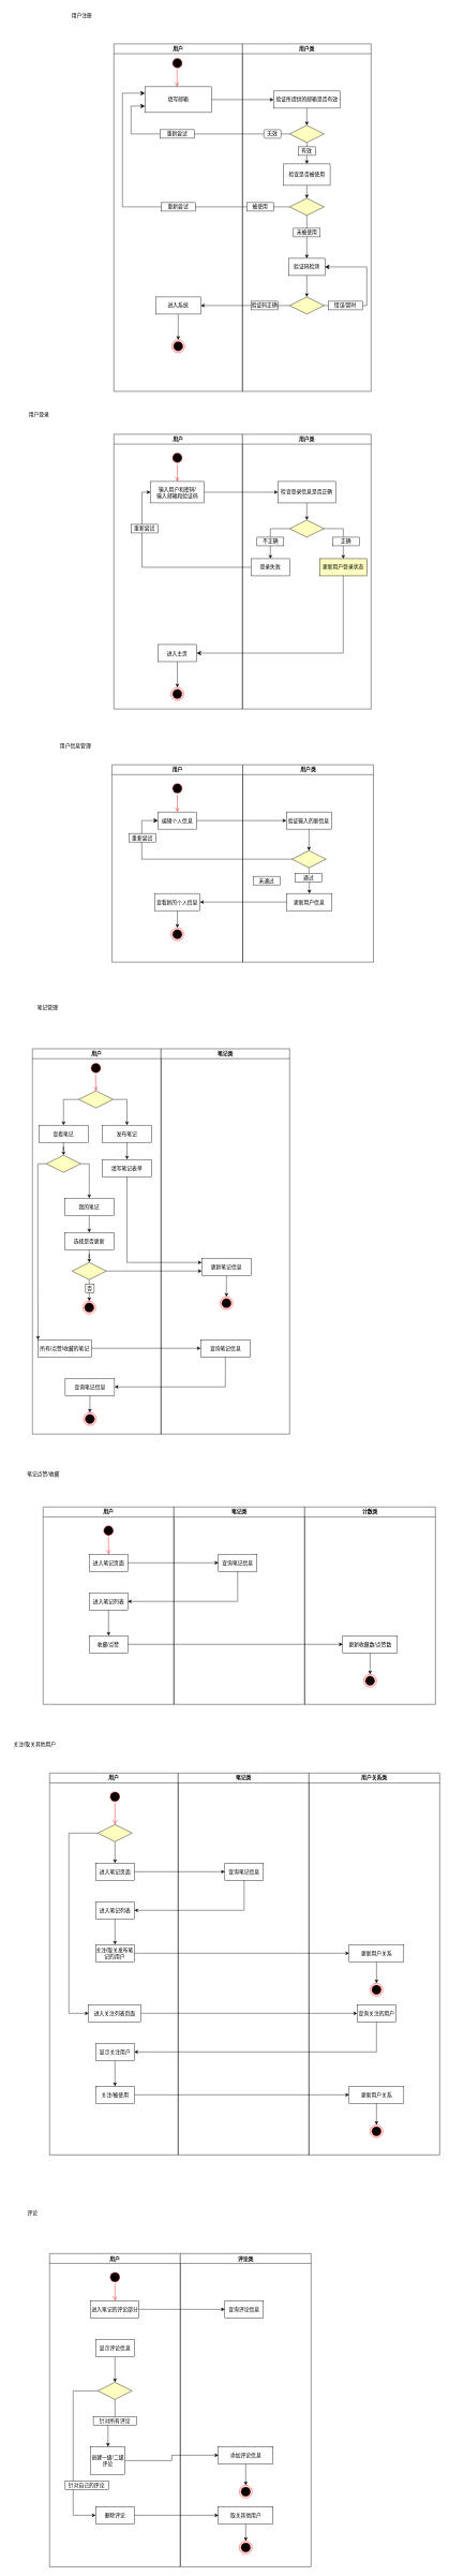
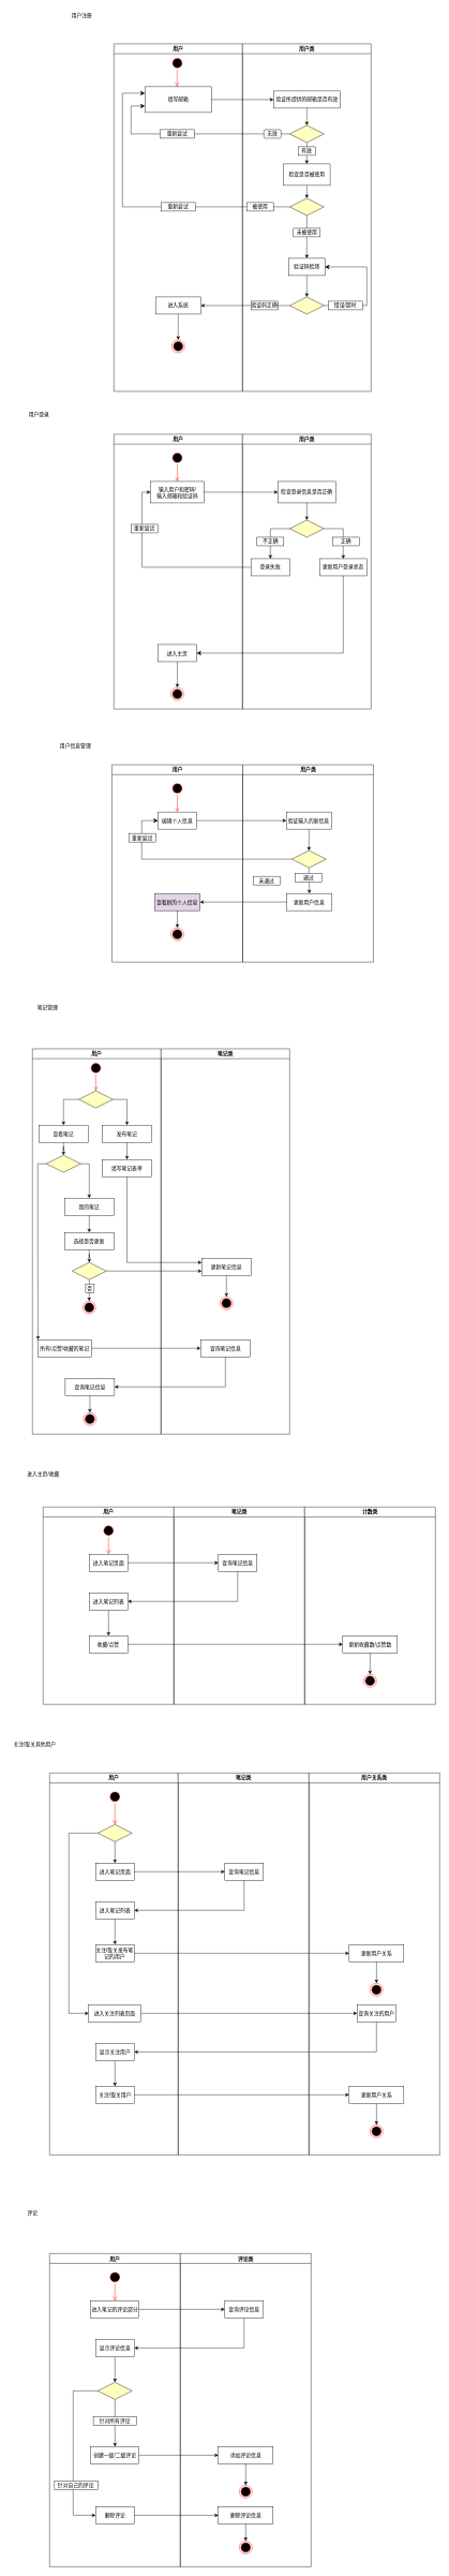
- <mxCell id="53" value="更新用户登录状态" style="rounded=0;whiteSpace=wrap;html=1;fillColor=#ffffc0;" parent="46" vertex="1"><mxGeometry x="180" y="290" width="110" height="40" as="geometry" /></mxCell>
+ <mxCell id="53" value="更新用户登录状态" style="rounded=0;whiteSpace=wrap;html=1;" parent="46" vertex="1"><mxGeometry x="180" y="290" width="110" height="40" as="geometry" /></mxCell>
- <mxCell id="67" value="查看新的个人信息" style="rounded=0;whiteSpace=wrap;html=1;" parent="61" vertex="1"><mxGeometry x="99.76" y="300" width="105.49" height="40" as="geometry" /></mxCell>
+ <mxCell id="67" value="查看新的个人信息" style="rounded=0;whiteSpace=wrap;html=1;fillColor=#e1d5e7;" parent="61" vertex="1"><mxGeometry x="99.76" y="300" width="105.49" height="40" as="geometry" /></mxCell>
- <mxCell id="129" value="笔记点赞/收藏" style="text;html=1;align=center;verticalAlign=middle;resizable=0;points=[];autosize=1;strokeColor=none;fillColor=none;" parent="1" vertex="1"><mxGeometry x="50" y="3420" width="100" height="30" as="geometry" /></mxCell>
+ <mxCell id="129" value="进入主页/收藏" style="text;html=1;align=center;verticalAlign=middle;resizable=0;points=[];autosize=1;strokeColor=none;fillColor=none;" parent="1" vertex="1"><mxGeometry x="50" y="3420" width="100" height="30" as="geometry" /></mxCell>
- <mxCell id="153" value="关注/被使用" style="rounded=0;whiteSpace=wrap;html=1;" vertex="1" parent="133"><mxGeometry x="107.5" y="730" width="90" height="40" as="geometry" /></mxCell>
+ <mxCell id="153" value="关注/取关用户" style="rounded=0;whiteSpace=wrap;html=1;" vertex="1" parent="133"><mxGeometry x="107.5" y="730" width="90" height="40" as="geometry" /></mxCell>
+ <mxCell id="187" style="edgeStyle=orthogonalEdgeStyle;rounded=0;orthogonalLoop=1;jettySize=auto;html=1;entryX=1;entryY=0.5;entryDx=0;entryDy=0;exitX=0.5;exitY=1;exitDx=0;exitDy=0;" edge="1" source="179" target="170" parent="1"><mxGeometry relative="1" as="geometry" /></mxCell>
- <mxCell id="174" value="创建一级/二级评论" style="rounded=0;whiteSpace=wrap;html=1;" vertex="1" parent="165"><mxGeometry x="96.25" y="450" width="80" height="65" as="geometry" /></mxCell>
+ <mxCell id="174" value="创建一级/二级评论" style="rounded=0;whiteSpace=wrap;html=1;" vertex="1" parent="165"><mxGeometry x="96.25" y="450" width="112.51" height="40" as="geometry" /></mxCell>
- <mxCell id="177" value="针对自己的评论" style="rounded=0;whiteSpace=wrap;html=1;" vertex="1" parent="165"><mxGeometry x="36.49" y="530" width="101" height="20" as="geometry" /></mxCell>
+ <mxCell id="177" value="针对自己的评论" style="rounded=0;whiteSpace=wrap;html=1;" vertex="1" parent="165"><mxGeometry x="11.49" y="530" width="101" height="20" as="geometry" /></mxCell>
- <mxCell id="184" value="取关其他用户" style="rounded=0;whiteSpace=wrap;html=1;" vertex="1" parent="178"><mxGeometry x="88.75" y="590" width="127.5" height="40" as="geometry" /></mxCell>
+ <mxCell id="184" value="删除评论信息" style="rounded=0;whiteSpace=wrap;html=1;" vertex="1" parent="178"><mxGeometry x="88.75" y="590" width="127.5" height="40" as="geometry" /></mxCell>
